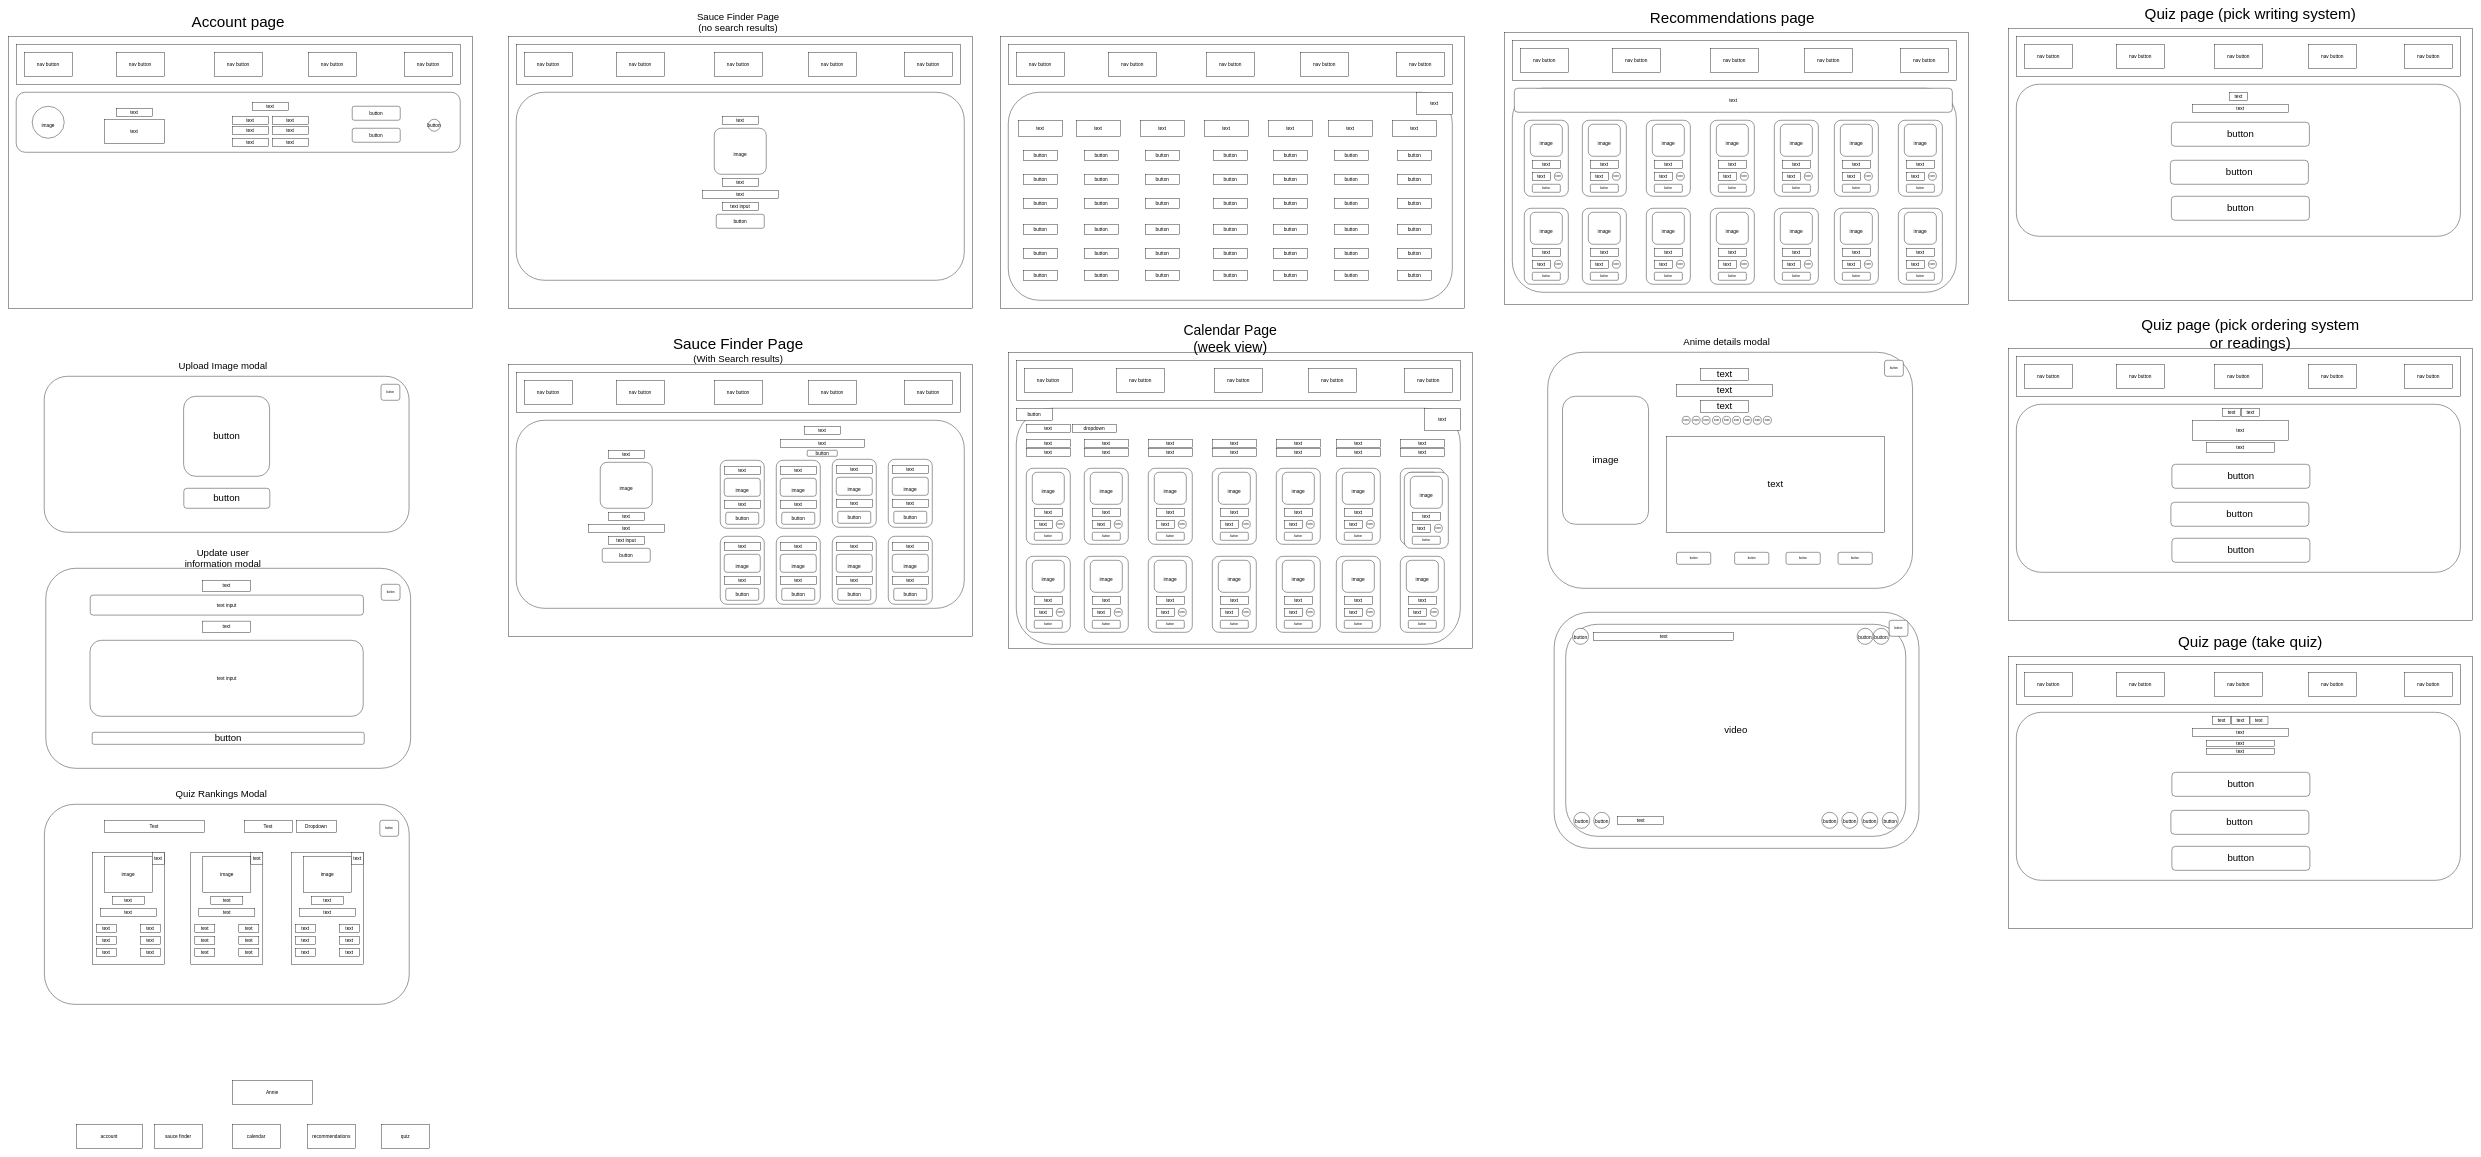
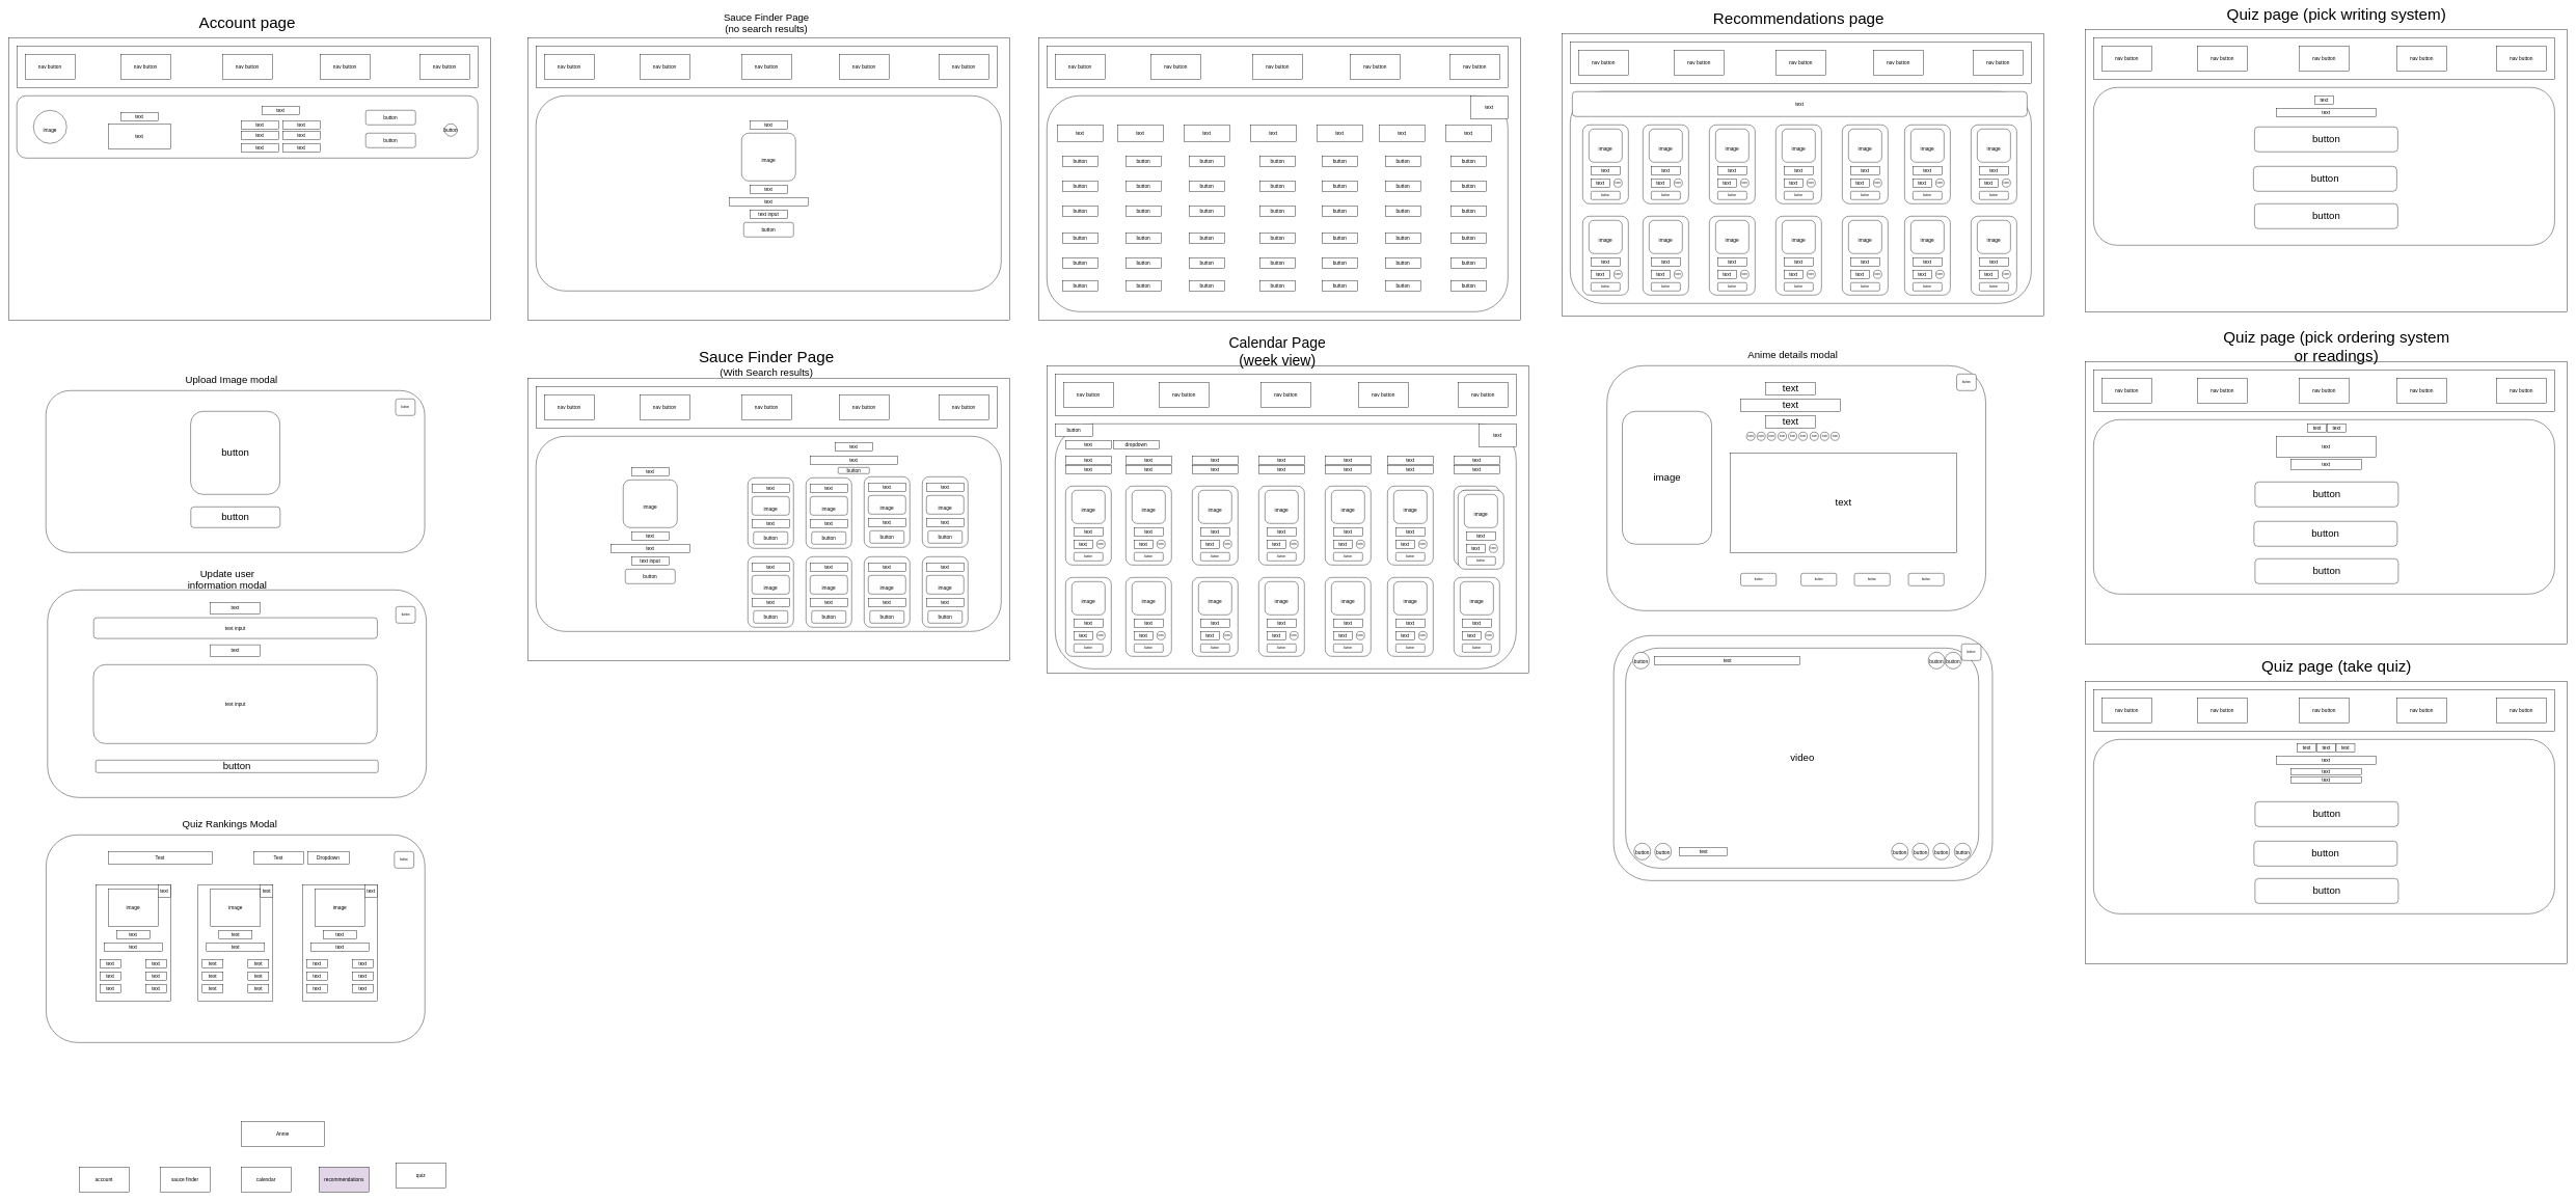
- <mxCell id="512" value="Update user information modal" style="text;html=1;strokeColor=none;fillColor=none;align=center;verticalAlign=middle;whiteSpace=wrap;rounded=0;fontSize=24;" parent="1" vertex="1"><mxGeometry x="439.5" y="1380" width="234" height="30" as="geometry" /></mxCell>
+ <mxCell id="512" value="Update user information modal" style="text;html=1;strokeColor=none;fillColor=none;align=center;verticalAlign=middle;whiteSpace=wrap;rounded=0;fontSize=24;" parent="1" vertex="1"><mxGeometry x="429.5" y="1380" width="234" height="30" as="geometry" /></mxCell>
- <mxCell id="562" value="account" style="rounded=0;whiteSpace=wrap;html=1;" vertex="1" parent="1"><mxGeometry x="190" y="2810" width="165" height="60" as="geometry" /></mxCell>
+ <mxCell id="562" value="account" style="rounded=0;whiteSpace=wrap;html=1;" vertex="1" parent="1"><mxGeometry x="190" y="2810" width="120" height="60" as="geometry" /></mxCell>
- <mxCell id="565" value="recommendations" style="rounded=0;whiteSpace=wrap;html=1;" vertex="1" parent="1"><mxGeometry x="768" y="2810" width="120" height="60" as="geometry" /></mxCell>
+ <mxCell id="565" value="recommendations" style="rounded=0;whiteSpace=wrap;html=1;fillColor=#e1d5e7;" vertex="1" parent="1"><mxGeometry x="768" y="2810" width="120" height="60" as="geometry" /></mxCell>
- <mxCell id="566" value="quiz" style="rounded=0;whiteSpace=wrap;html=1;" vertex="1" parent="1"><mxGeometry x="952.5" y="2810" width="120" height="60" as="geometry" /></mxCell>
+ <mxCell id="566" value="quiz" style="rounded=0;whiteSpace=wrap;html=1;" vertex="1" parent="1"><mxGeometry x="952.5" y="2800" width="120" height="60" as="geometry" /></mxCell>
